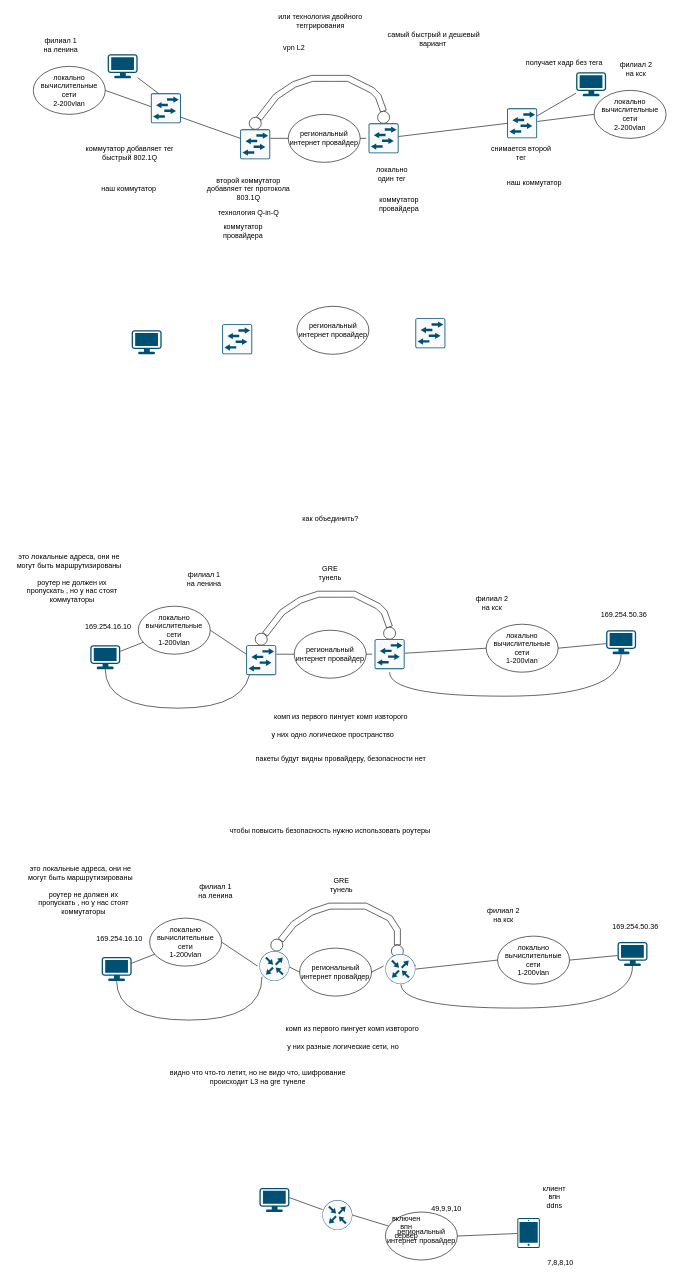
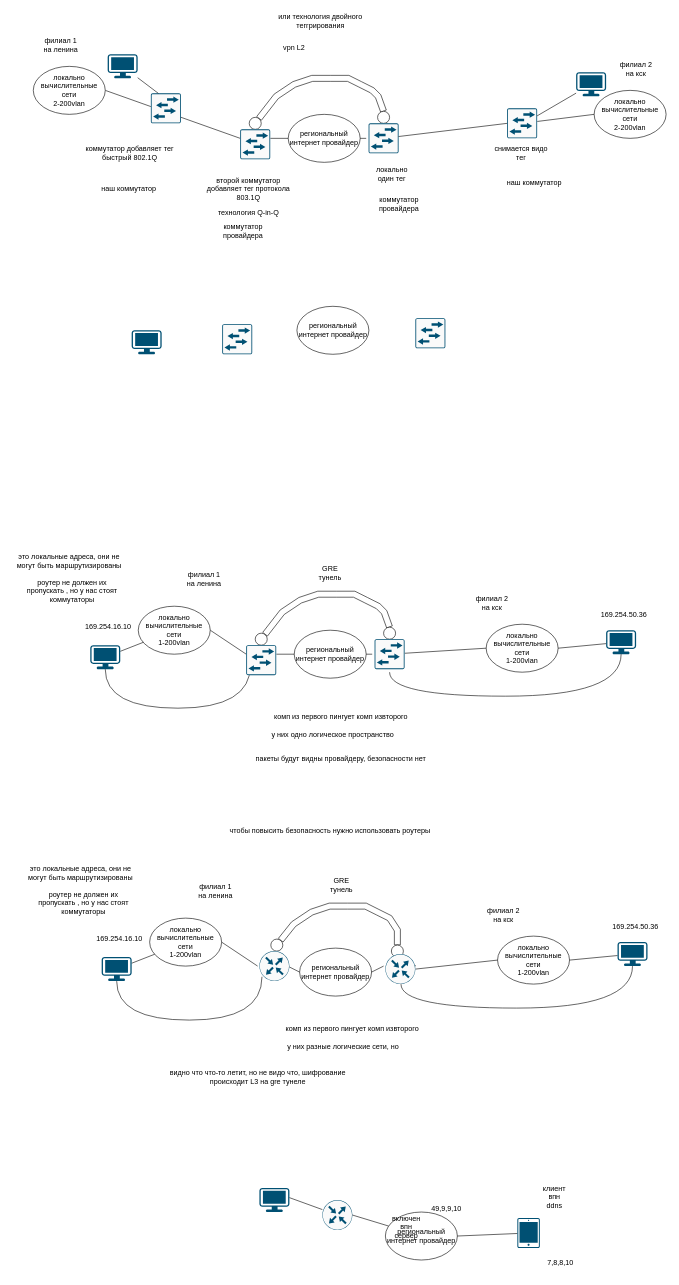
- <mxCell id="109" value="самый быстрый и дешевый вариант&amp;nbsp;" style="text;html=1;strokeColor=none;fillColor=none;align=center;verticalAlign=middle;whiteSpace=wrap;rounded=0;" vertex="1" parent="1"><mxGeometry x="629.5" y="50" width="186" height="30" as="geometry" /></mxCell>
- <mxCell id="108" value="получает кадр без тега" style="text;html=1;strokeColor=none;fillColor=none;align=center;verticalAlign=middle;whiteSpace=wrap;rounded=0;" vertex="1" parent="1"><mxGeometry x="869.5" y="90" width="140.5" height="30" as="geometry" /></mxCell>
- <mxCell id="98" value="снимается второй тег" style="text;html=1;strokeColor=none;fillColor=none;align=center;verticalAlign=middle;whiteSpace=wrap;rounded=0;" vertex="1" parent="1"><mxGeometry x="815.5" y="240" width="105" height="30" as="geometry" /></mxCell>
+ <mxCell id="98" value="снимается видо тег" style="text;html=1;strokeColor=none;fillColor=none;align=center;verticalAlign=middle;whiteSpace=wrap;rounded=0;" vertex="1" parent="1"><mxGeometry x="815.5" y="240" width="105" height="30" as="geometry" /></mxCell>
- <mxCell id="9" value="как объединить?" style="text;html=1;align=center;verticalAlign=middle;resizable=0;points=[];autosize=1;strokeColor=none;fillColor=none;" vertex="1" parent="1"><mxGeometry x="490" width="120" height="30" as="geometry" y="850" /></mxCell>
